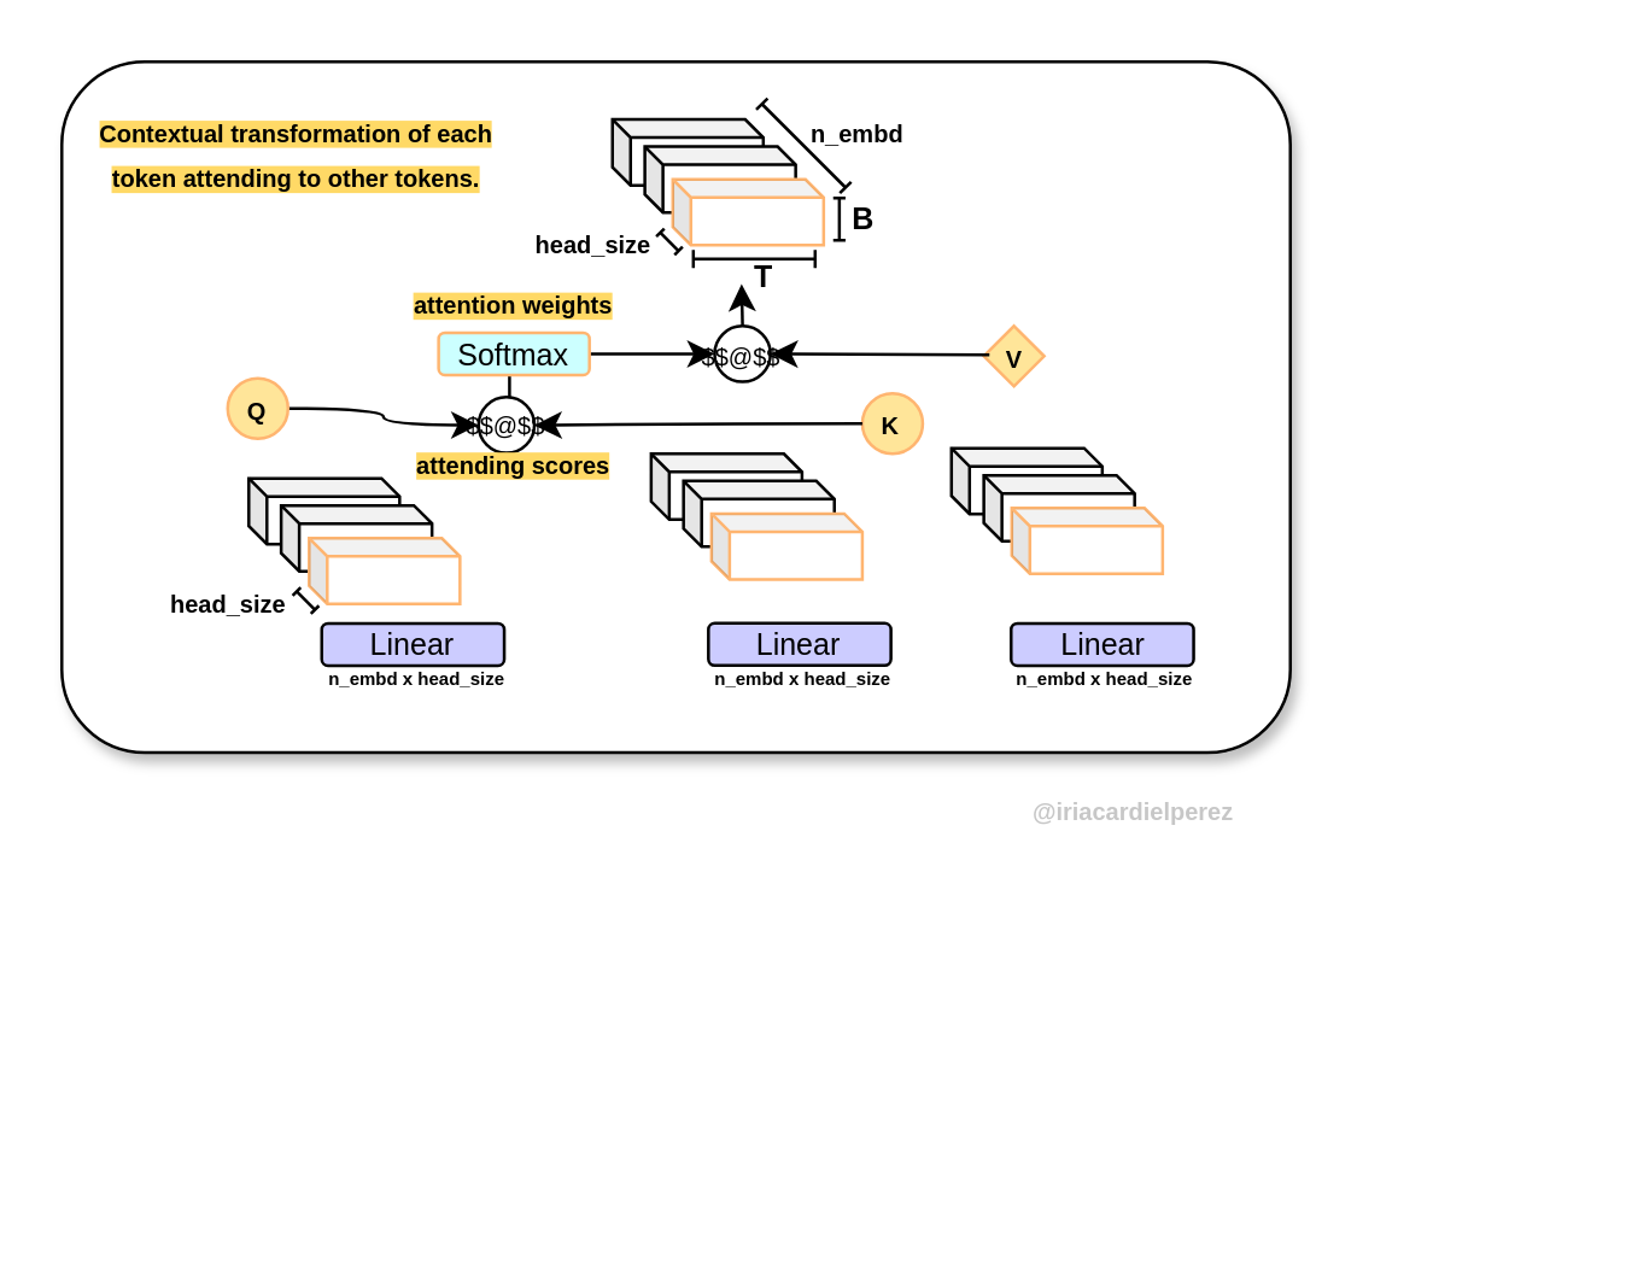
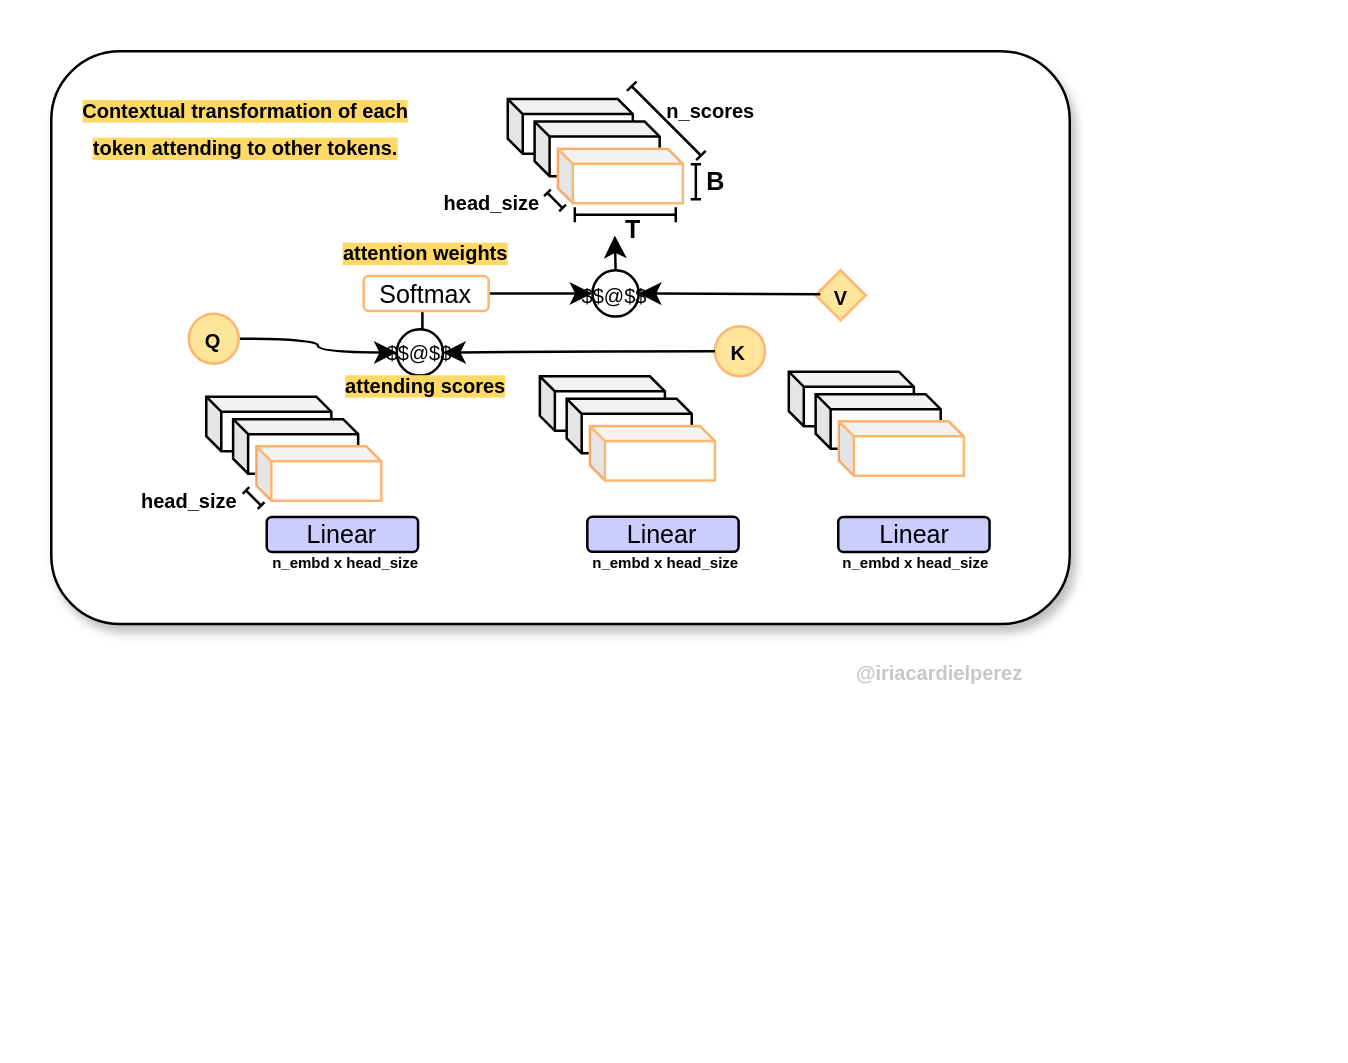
- <mxCell id="23" value="&lt;b style=&quot;&quot;&gt;&lt;font style=&quot;font-size: 8px;&quot;&gt;n_embd&lt;/font&gt;&lt;/b&gt;" style="text;html=1;align=center;verticalAlign=middle;whiteSpace=wrap;rounded=0;" vertex="1" parent="1"><mxGeometry x="243.88" y="35.23" width="80" height="15" as="geometry" /></mxCell>
+ <mxCell id="23" value="&lt;b style=&quot;&quot;&gt;&lt;font style=&quot;font-size: 8px;&quot;&gt;n_scores&lt;/font&gt;&lt;/b&gt;" style="text;html=1;align=center;verticalAlign=middle;whiteSpace=wrap;rounded=0;" vertex="1" parent="1"><mxGeometry x="243.88" y="35.23" width="80" height="15" as="geometry" /></mxCell>
- <mxCell id="32" value="&lt;font style=&quot;font-size: 10px;&quot;&gt;Softmax&lt;/font&gt;" style="rounded=1;whiteSpace=wrap;html=1;fillColor=#CCFFFF;strokeColor=#FFB570;" vertex="1" parent="1"><mxGeometry x="144.9" y="109.82" width="50" height="14" as="geometry" /></mxCell>
+ <mxCell id="32" value="&lt;font style=&quot;font-size: 10px;&quot;&gt;Softmax&lt;/font&gt;" style="rounded=1;whiteSpace=wrap;html=1;fillColor=#ffffff;strokeColor=#FFB570;" vertex="1" parent="1"><mxGeometry x="144.9" y="109.82" width="50" height="14" as="geometry" /></mxCell>
